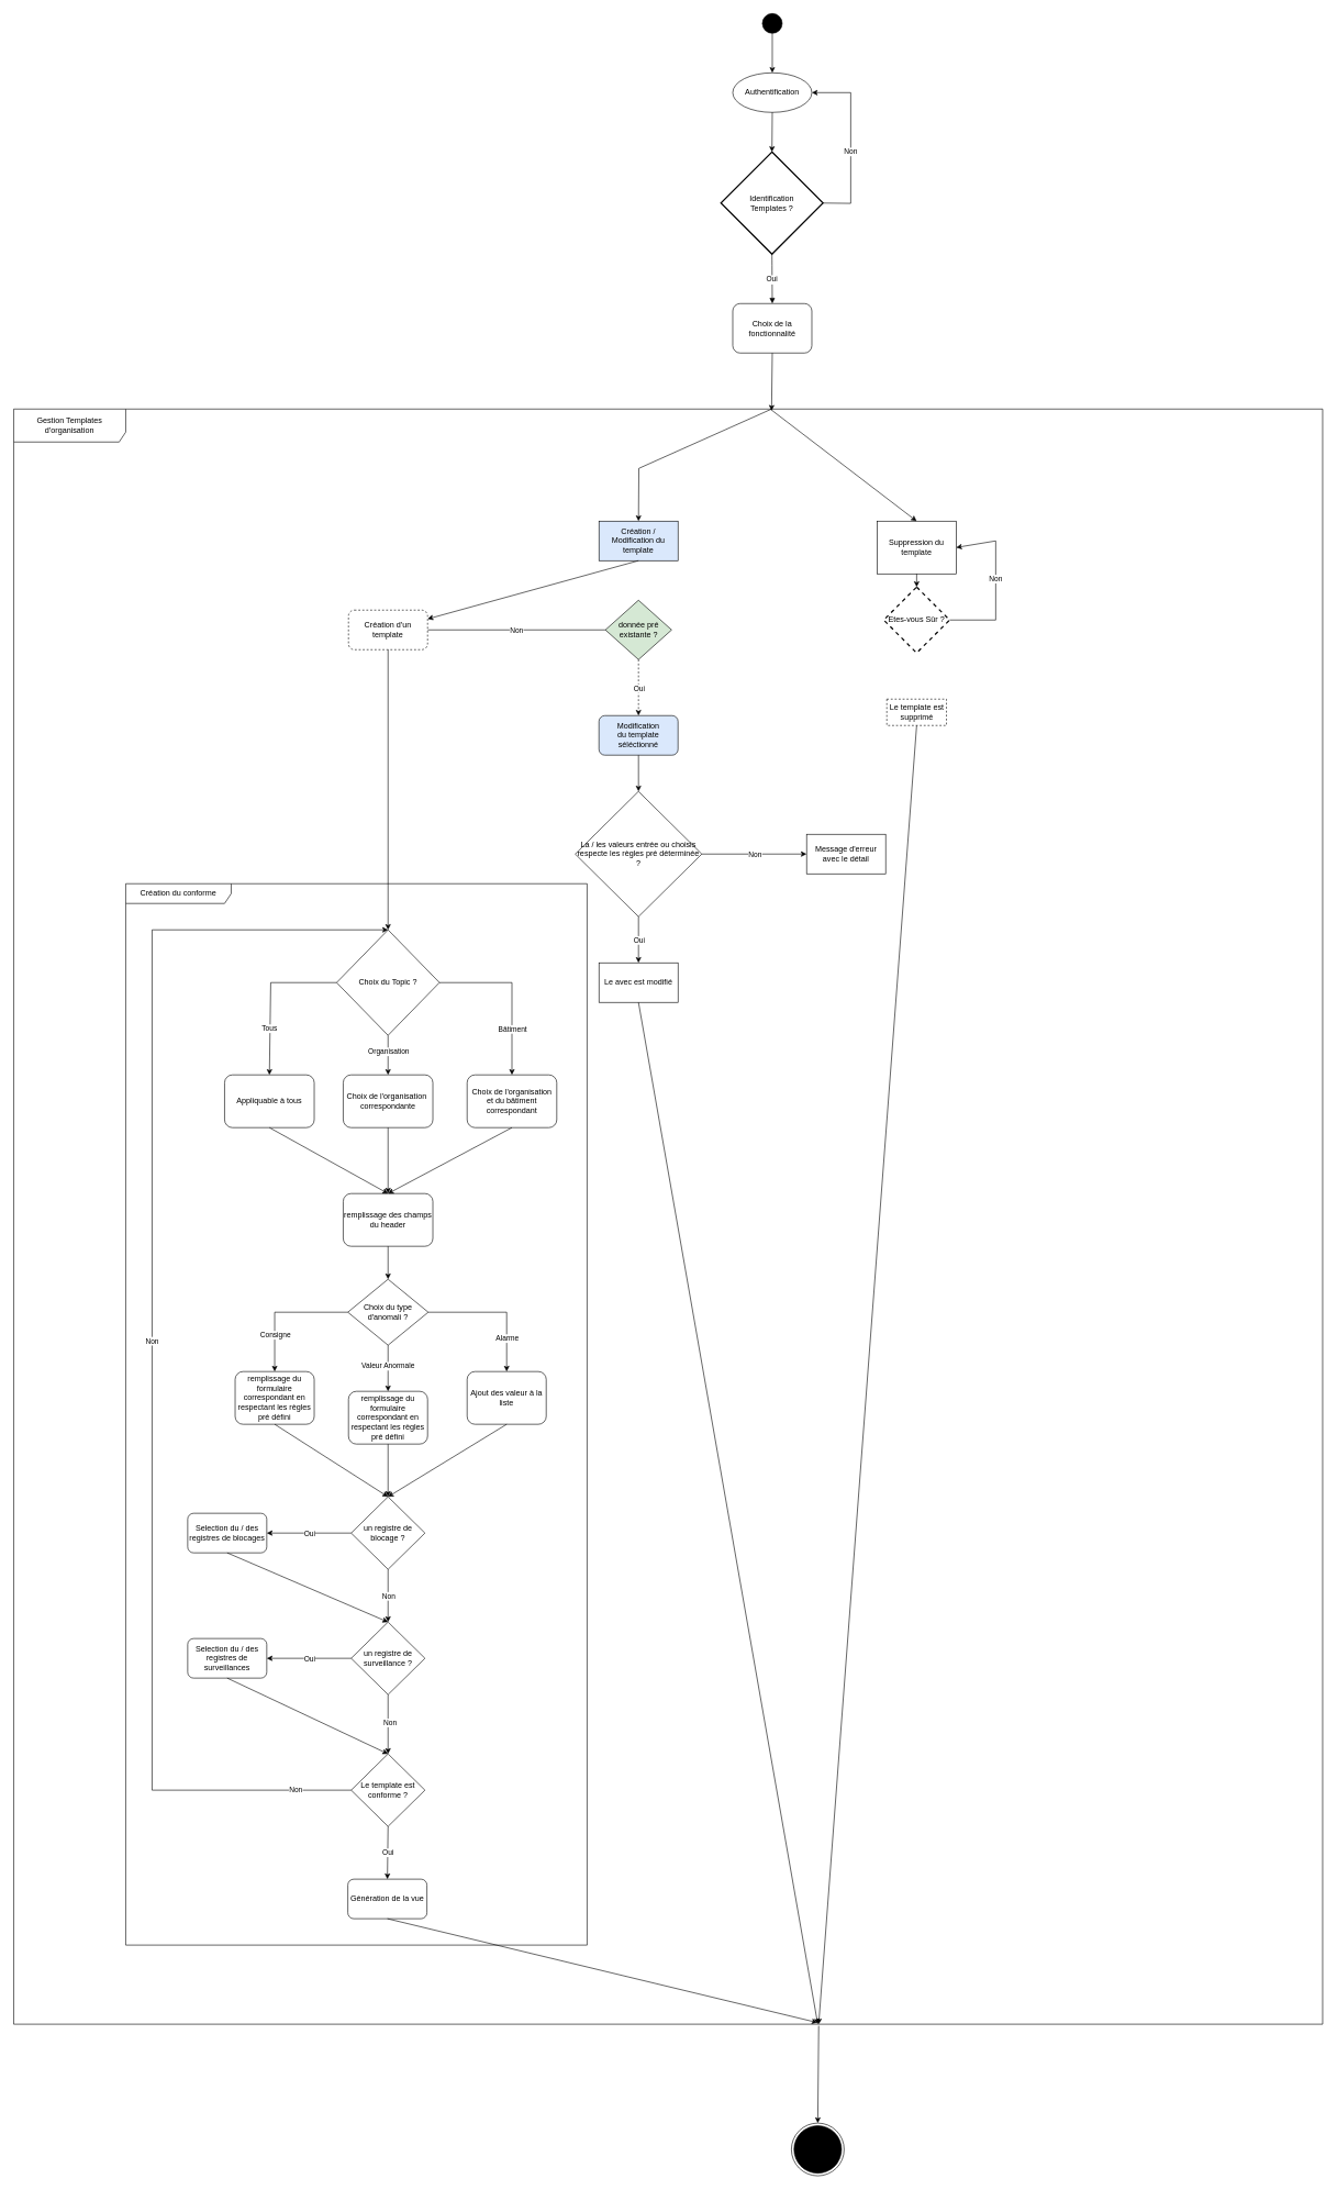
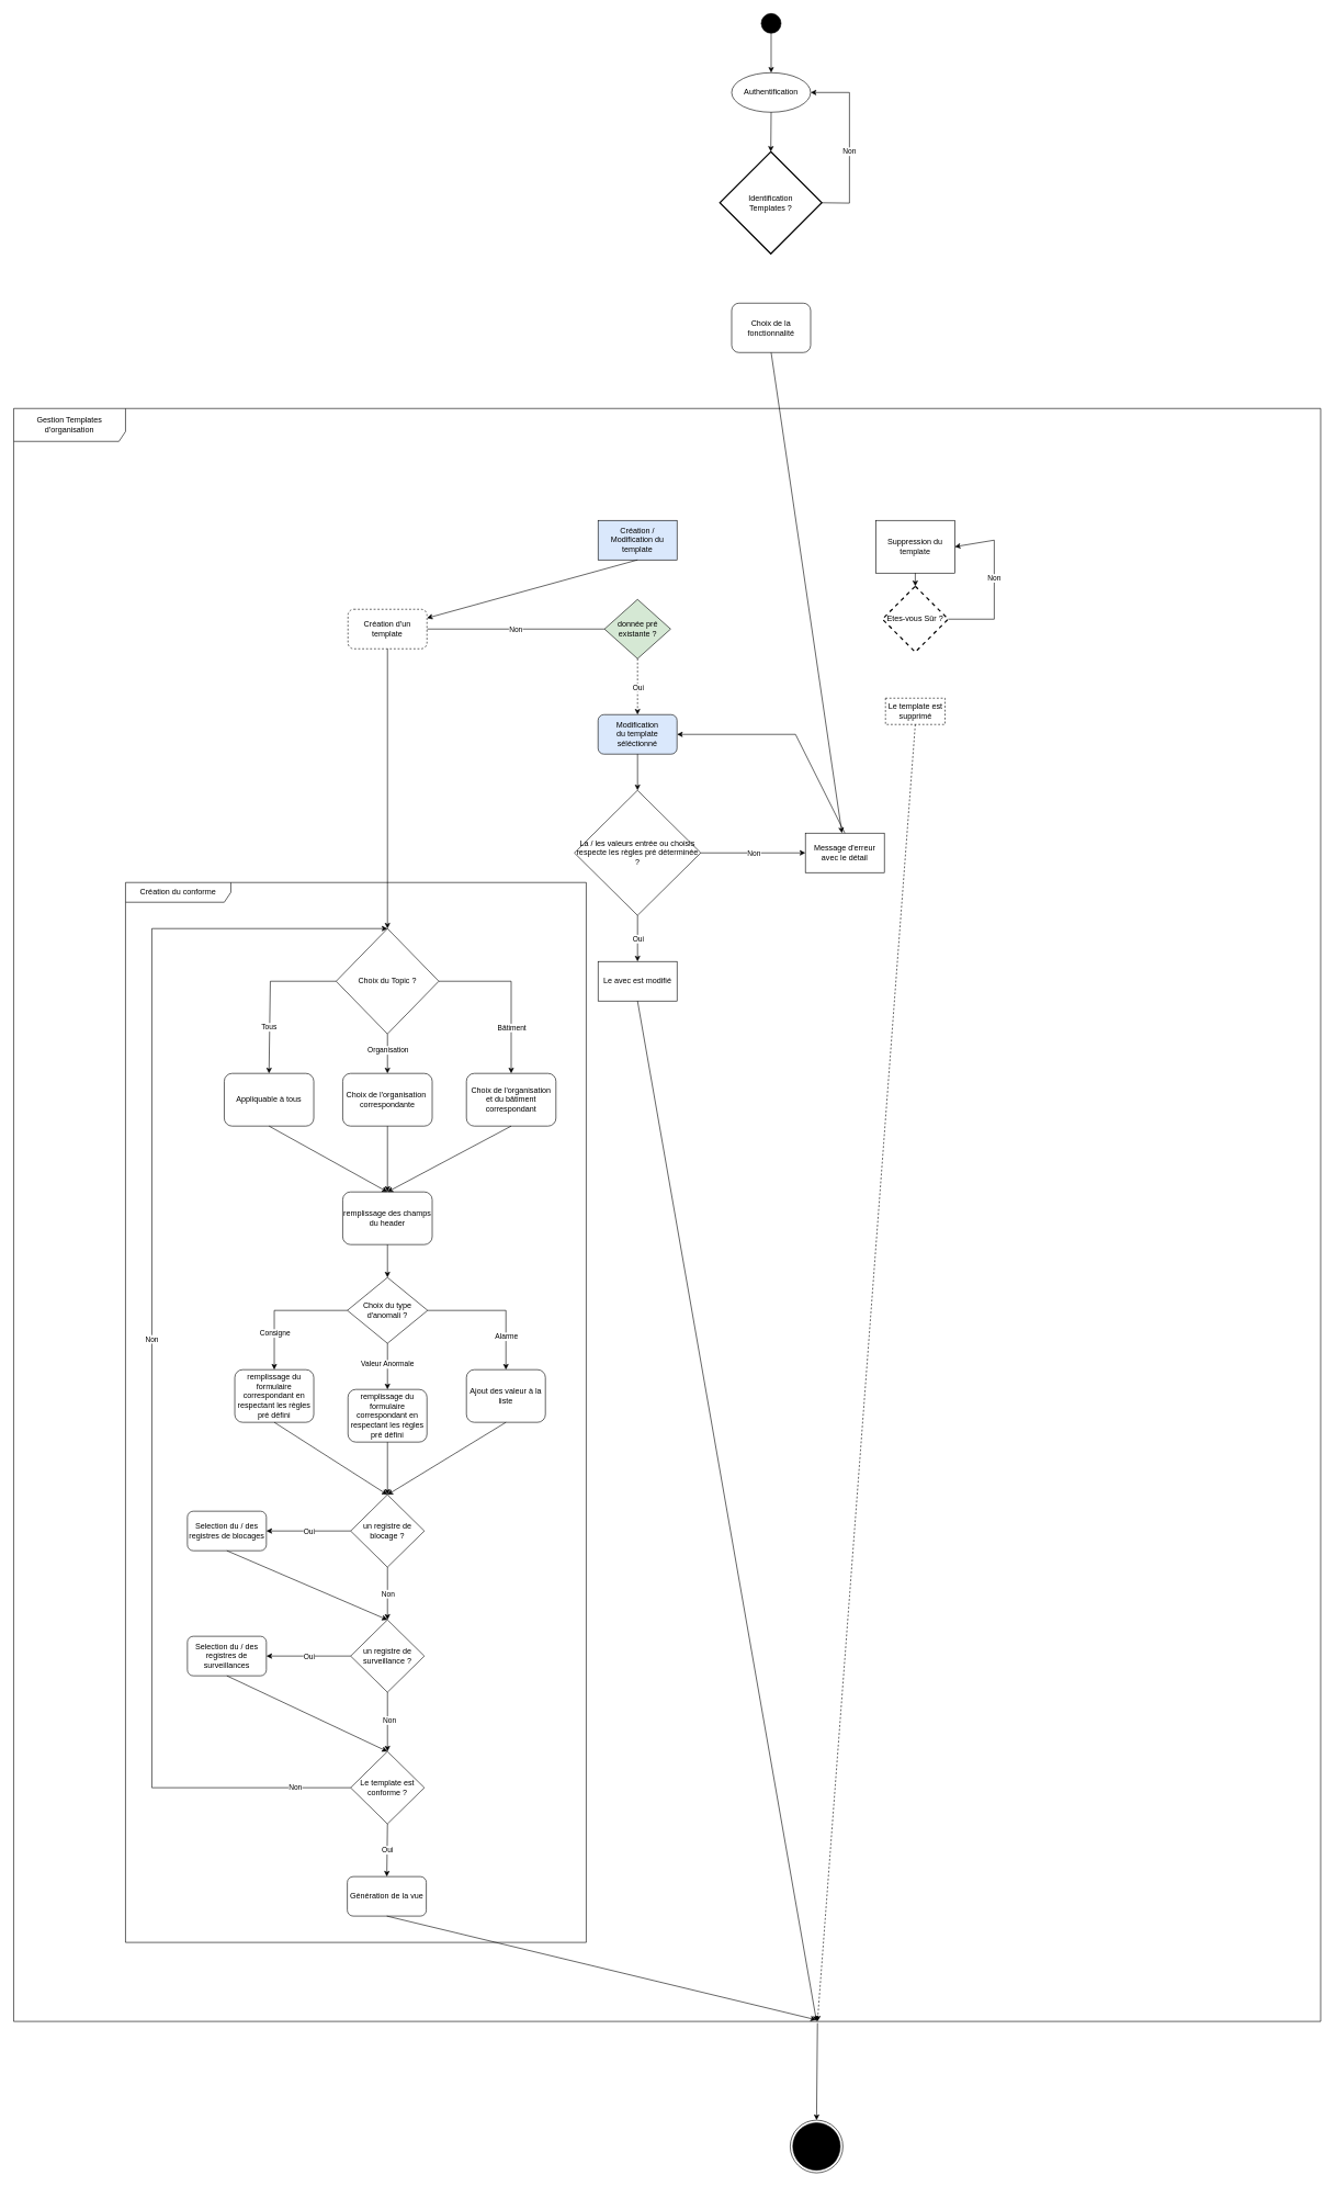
- <mxCell id="3" value="Oui" style="curved=1;startArrow=none;endArrow=block;exitX=0.5;exitY=1;entryX=0.5;entryY=0;exitDx=0;exitDy=0;entryDx=0;entryDy=0;" parent="1" source="2" target="9" edge="1"><mxGeometry relative="1" as="geometry"><Array as="points" /><mxPoint x="1170.5" y="470" as="sourcePoint" /><mxPoint x="1172.01" y="460" as="targetPoint" /></mxGeometry></mxCell>
- <mxCell id="10" value="" style="endArrow=classic;html=1;rounded=0;exitX=0.5;exitY=1;exitDx=0;exitDy=0;entryX=0.579;entryY=0.001;entryDx=0;entryDy=0;entryPerimeter=0;" edge="1" parent="1" source="9" target="11"><mxGeometry width="50" height="50" relative="1" as="geometry"><mxPoint x="1170.5" y="610" as="sourcePoint" /><mxPoint x="1290" y="650" as="targetPoint" /></mxGeometry></mxCell>
+ <mxCell id="10" value="" style="endArrow=classic;html=1;rounded=0;exitX=0.5;exitY=1;exitDx=0;exitDy=0;" edge="1" parent="1" source="9" target="33"><mxGeometry width="50" height="50" relative="1" as="geometry"><mxPoint x="1170.5" y="610" as="sourcePoint" /><mxPoint x="1290" y="650" as="targetPoint" /></mxGeometry></mxCell>
- <mxCell id="14" value="" style="endArrow=classic;html=1;rounded=0;entryX=0.5;entryY=0;entryDx=0;entryDy=0;exitX=0.579;exitY=0;exitDx=0;exitDy=0;exitPerimeter=0;" edge="1" parent="11" source="11" target="12"><mxGeometry width="50" height="50" relative="1" as="geometry"><mxPoint x="1109" y="90" as="sourcePoint" /><mxPoint x="1063" y="110" as="targetPoint" /><Array as="points"><mxPoint x="948.5" y="90" /></Array></mxGeometry></mxCell>
- <mxCell id="15" value="" style="endArrow=classic;html=1;rounded=0;entryX=0.5;entryY=0;entryDx=0;entryDy=0;exitX=0.578;exitY=0;exitDx=0;exitDy=0;exitPerimeter=0;" edge="1" parent="11" source="11" target="13"><mxGeometry width="50" height="50" relative="1" as="geometry"><mxPoint x="1229.5" y="90" as="sourcePoint" /><mxPoint x="1113.5" y="310" as="targetPoint" /><Array as="points" /></mxGeometry></mxCell>
+ <mxCell id="34" value="" style="endArrow=classic;html=1;rounded=0;exitX=0.5;exitY=0;exitDx=0;exitDy=0;entryX=1;entryY=0.5;entryDx=0;entryDy=0;" edge="1" parent="11" source="33" target="23"><mxGeometry width="50" height="50" relative="1" as="geometry"><mxPoint x="1169" y="630" as="sourcePoint" /><mxPoint x="1219" y="580" as="targetPoint" /><Array as="points"><mxPoint x="1188" y="495" /></Array></mxGeometry></mxCell>
- <mxCell id="89" value="" style="endArrow=classic;html=1;rounded=0;exitX=0.5;exitY=1;exitDx=0;exitDy=0;entryX=0.615;entryY=1;entryDx=0;entryDy=0;entryPerimeter=0;" edge="1" parent="11" source="18" target="11"><mxGeometry width="50" height="50" relative="1" as="geometry"><mxPoint x="1150" y="1100" as="sourcePoint" /><mxPoint x="1422" y="2650" as="targetPoint" /></mxGeometry></mxCell>
+ <mxCell id="89" value="" style="endArrow=classic;html=1;rounded=0;exitX=0.5;exitY=1;exitDx=0;exitDy=0;entryX=0.615;entryY=1;entryDx=0;entryDy=0;entryPerimeter=0;dashed=1;" edge="1" parent="11" source="18" target="11"><mxGeometry width="50" height="50" relative="1" as="geometry"><mxPoint x="1150" y="1100" as="sourcePoint" /><mxPoint x="1422" y="2650" as="targetPoint" /></mxGeometry></mxCell>
